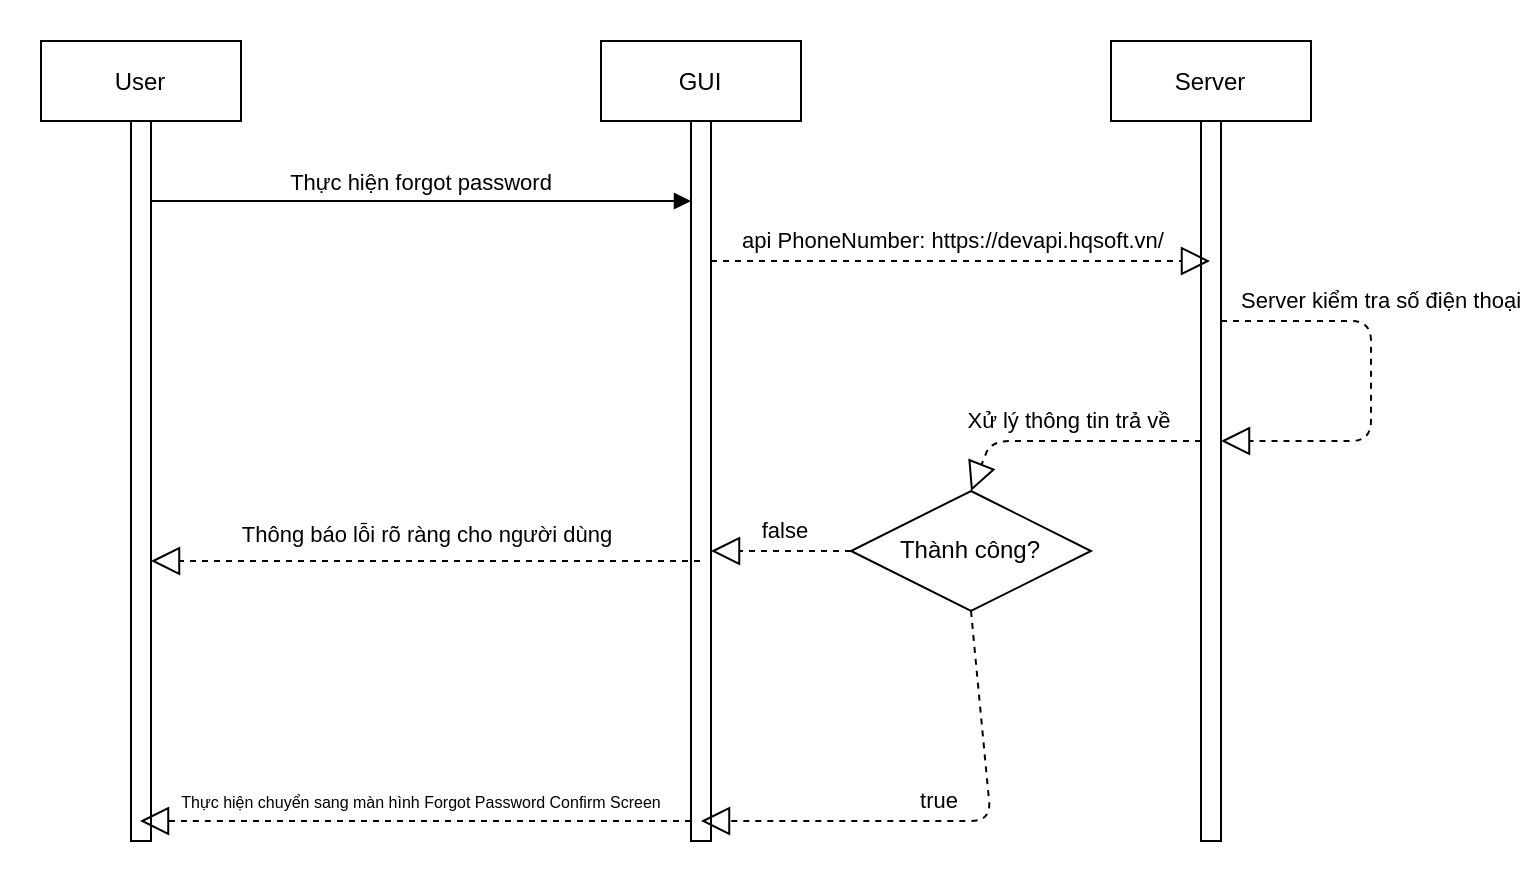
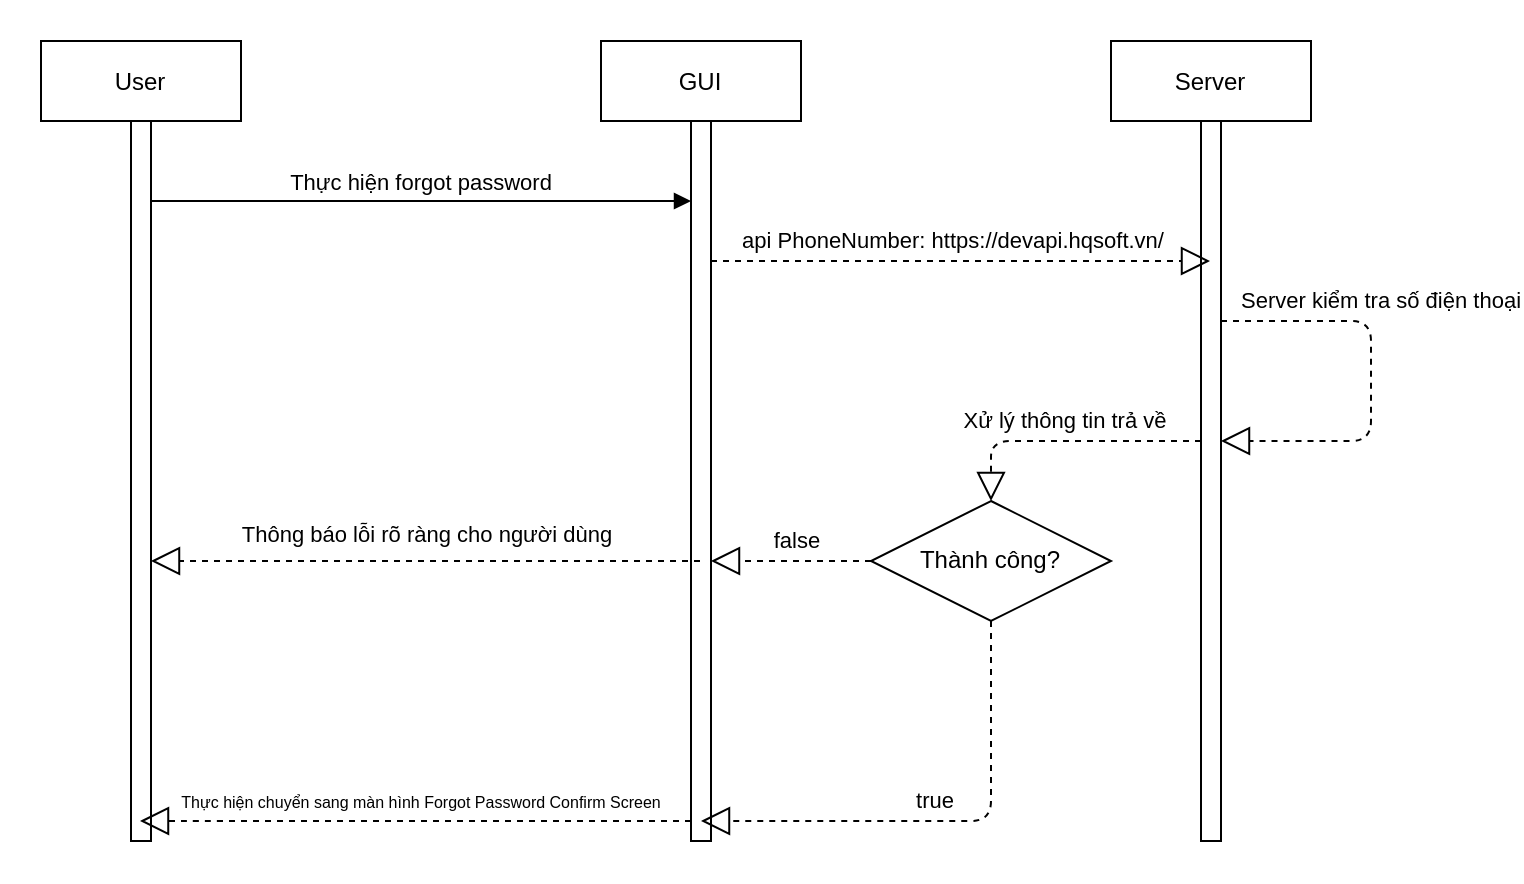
- <mxCell id="11" value="Thành công?" style="shape=rhombus;perimeter=rhombusPerimeter;whiteSpace=wrap;html=1;align=center;" vertex="1" parent="1"><mxGeometry x="425" y="245" width="120" height="60" as="geometry" /></mxCell>
+ <mxCell id="11" value="Thành công?" style="shape=rhombus;perimeter=rhombusPerimeter;whiteSpace=wrap;html=1;align=center;" vertex="1" parent="1"><mxGeometry x="435" y="250" width="120" height="60" as="geometry" /></mxCell>
